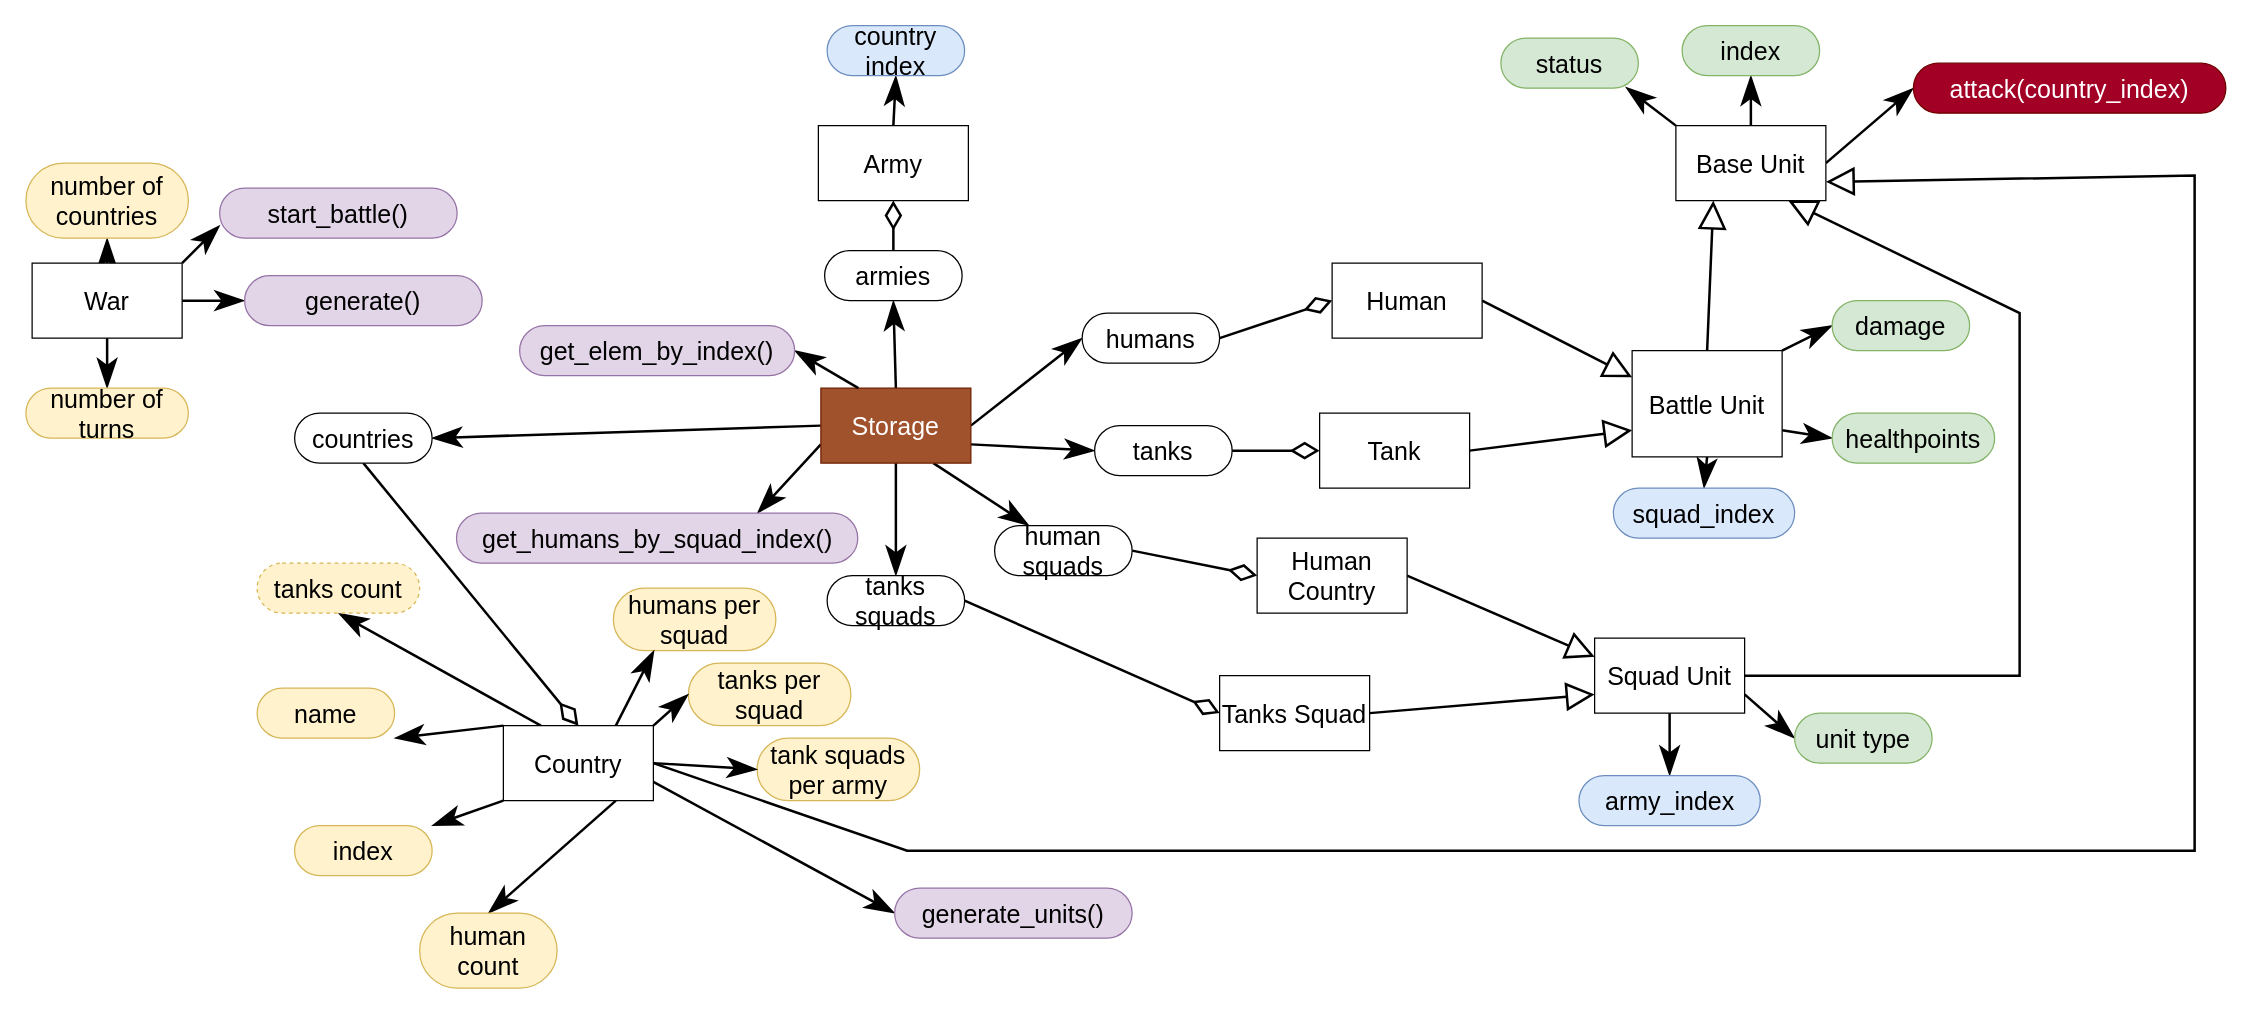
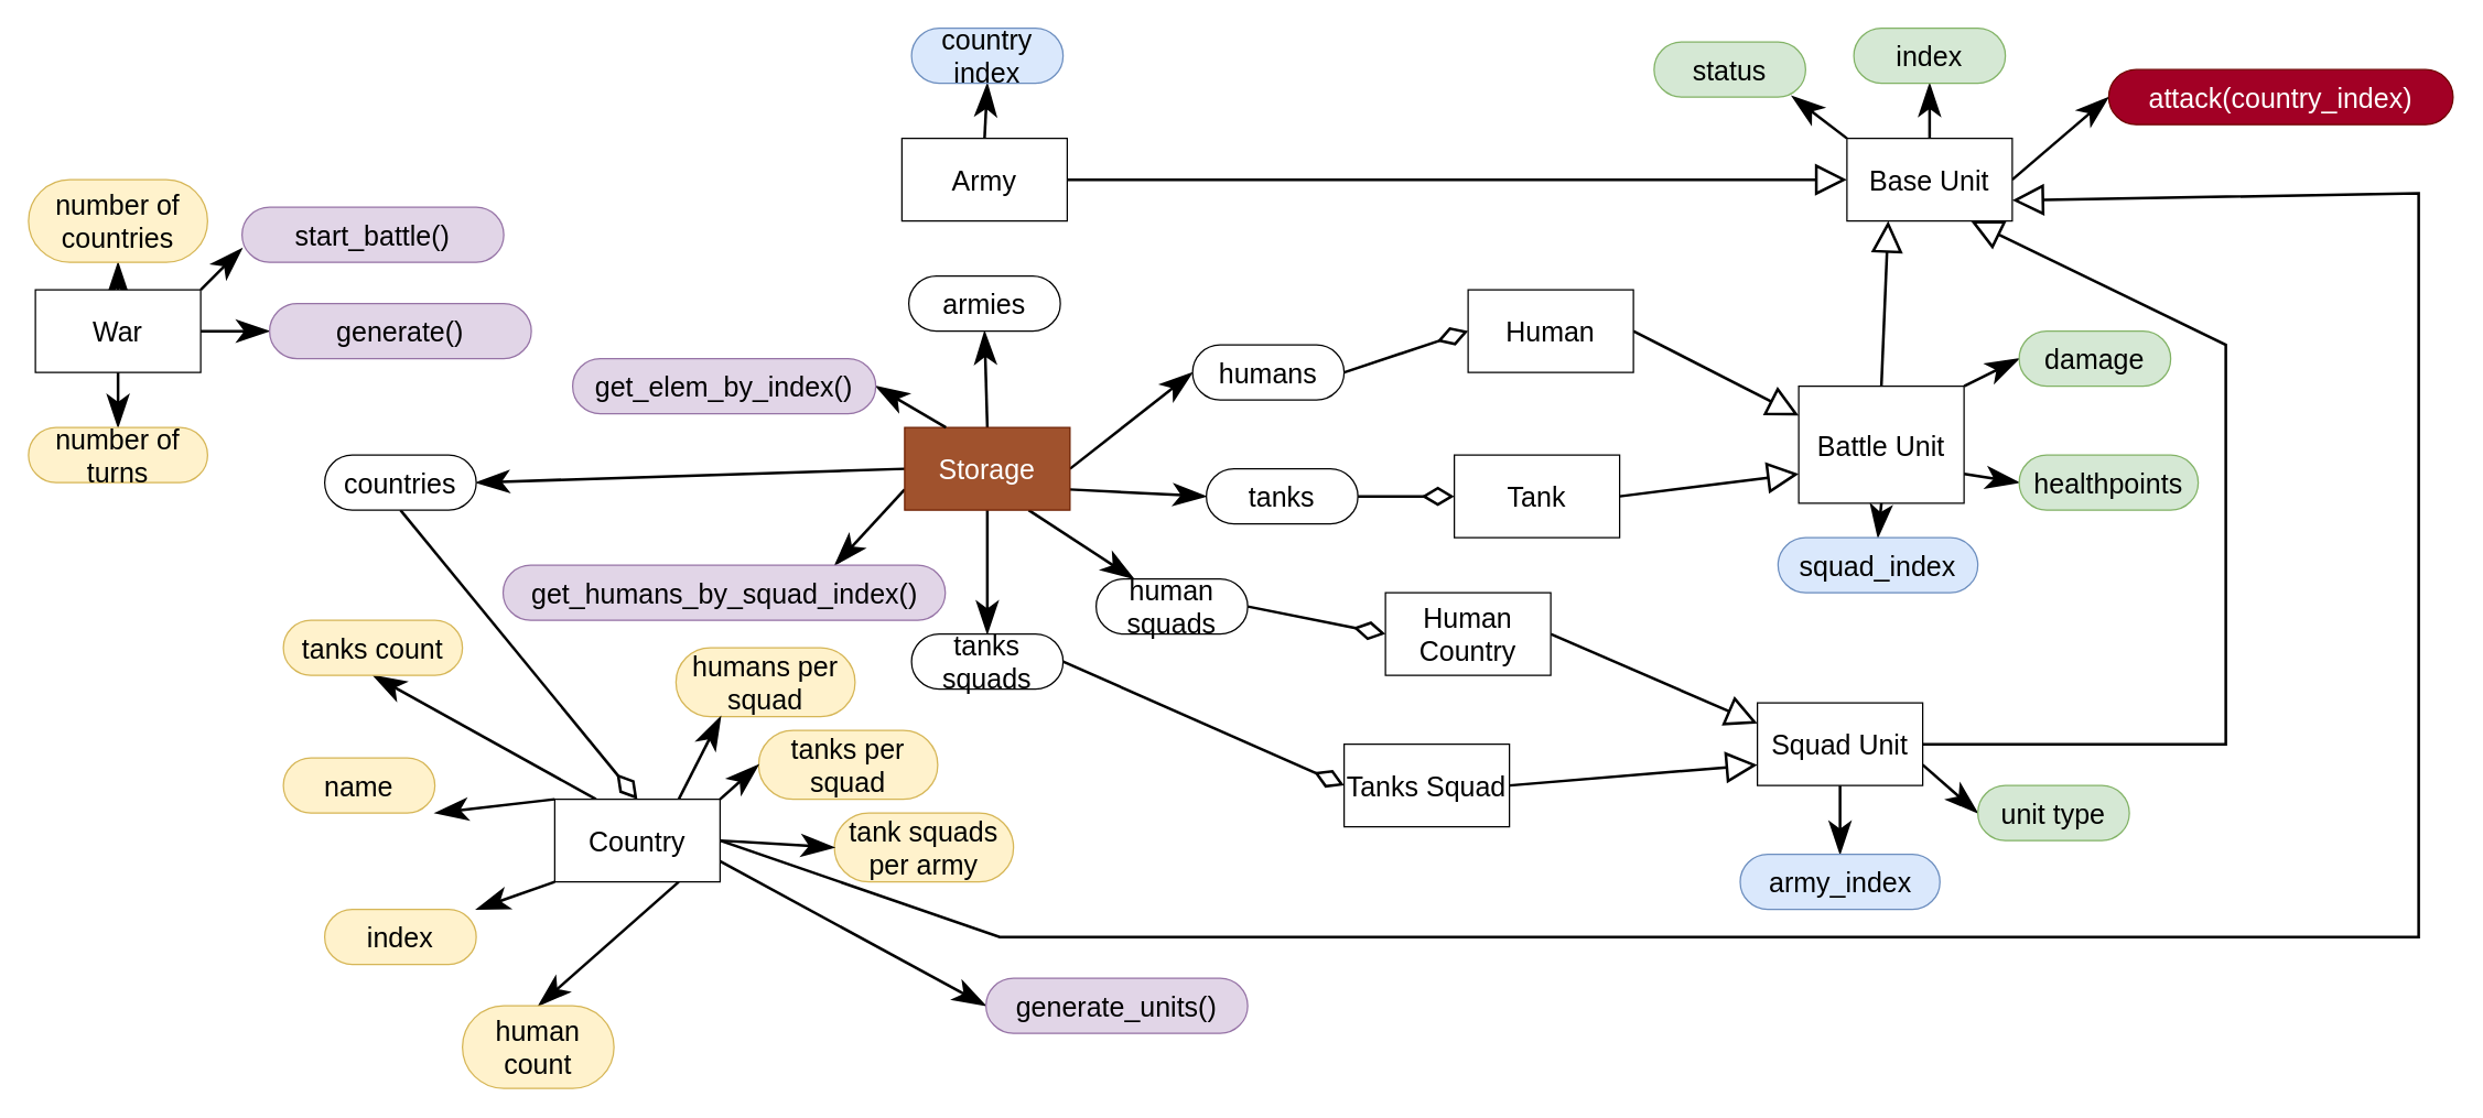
+ <mxCell id="53" style="edgeStyle=none;rounded=0;orthogonalLoop=1;jettySize=auto;html=1;exitX=1;exitY=0.5;exitDx=0;exitDy=0;entryX=0;entryY=0.5;entryDx=0;entryDy=0;endArrow=block;endFill=0;endSize=18;strokeWidth=2;fontSize=20;" edge="1" parent="1" source="55" target="65"><mxGeometry relative="1" as="geometry" /></mxCell>
- <mxCell id="46" style="edgeStyle=none;rounded=0;orthogonalLoop=1;jettySize=auto;html=1;exitX=0.5;exitY=0;exitDx=0;exitDy=0;entryX=0.5;entryY=1;entryDx=0;entryDy=0;endArrow=diamondThin;endFill=0;endSize=18;strokeWidth=2;fontSize=20;" edge="1" parent="1" source="48" target="55"><mxGeometry relative="1" as="geometry"><Array as="points" /></mxGeometry></mxCell>
- <mxCell id="22" value="tanks count" style="rounded=1;whiteSpace=wrap;html=1;fontSize=20;arcSize=50;fillColor=#fff2cc;strokeColor=#d6b656;dashed=1;" vertex="1" parent="1"><mxGeometry x="205" y="450" width="130" height="40" as="geometry" /></mxCell>
+ <mxCell id="22" value="tanks count" style="rounded=1;whiteSpace=wrap;html=1;fontSize=20;arcSize=50;fillColor=#fff2cc;strokeColor=#d6b656;" vertex="1" parent="1"><mxGeometry x="205" y="450" width="130" height="40" as="geometry" /></mxCell>
